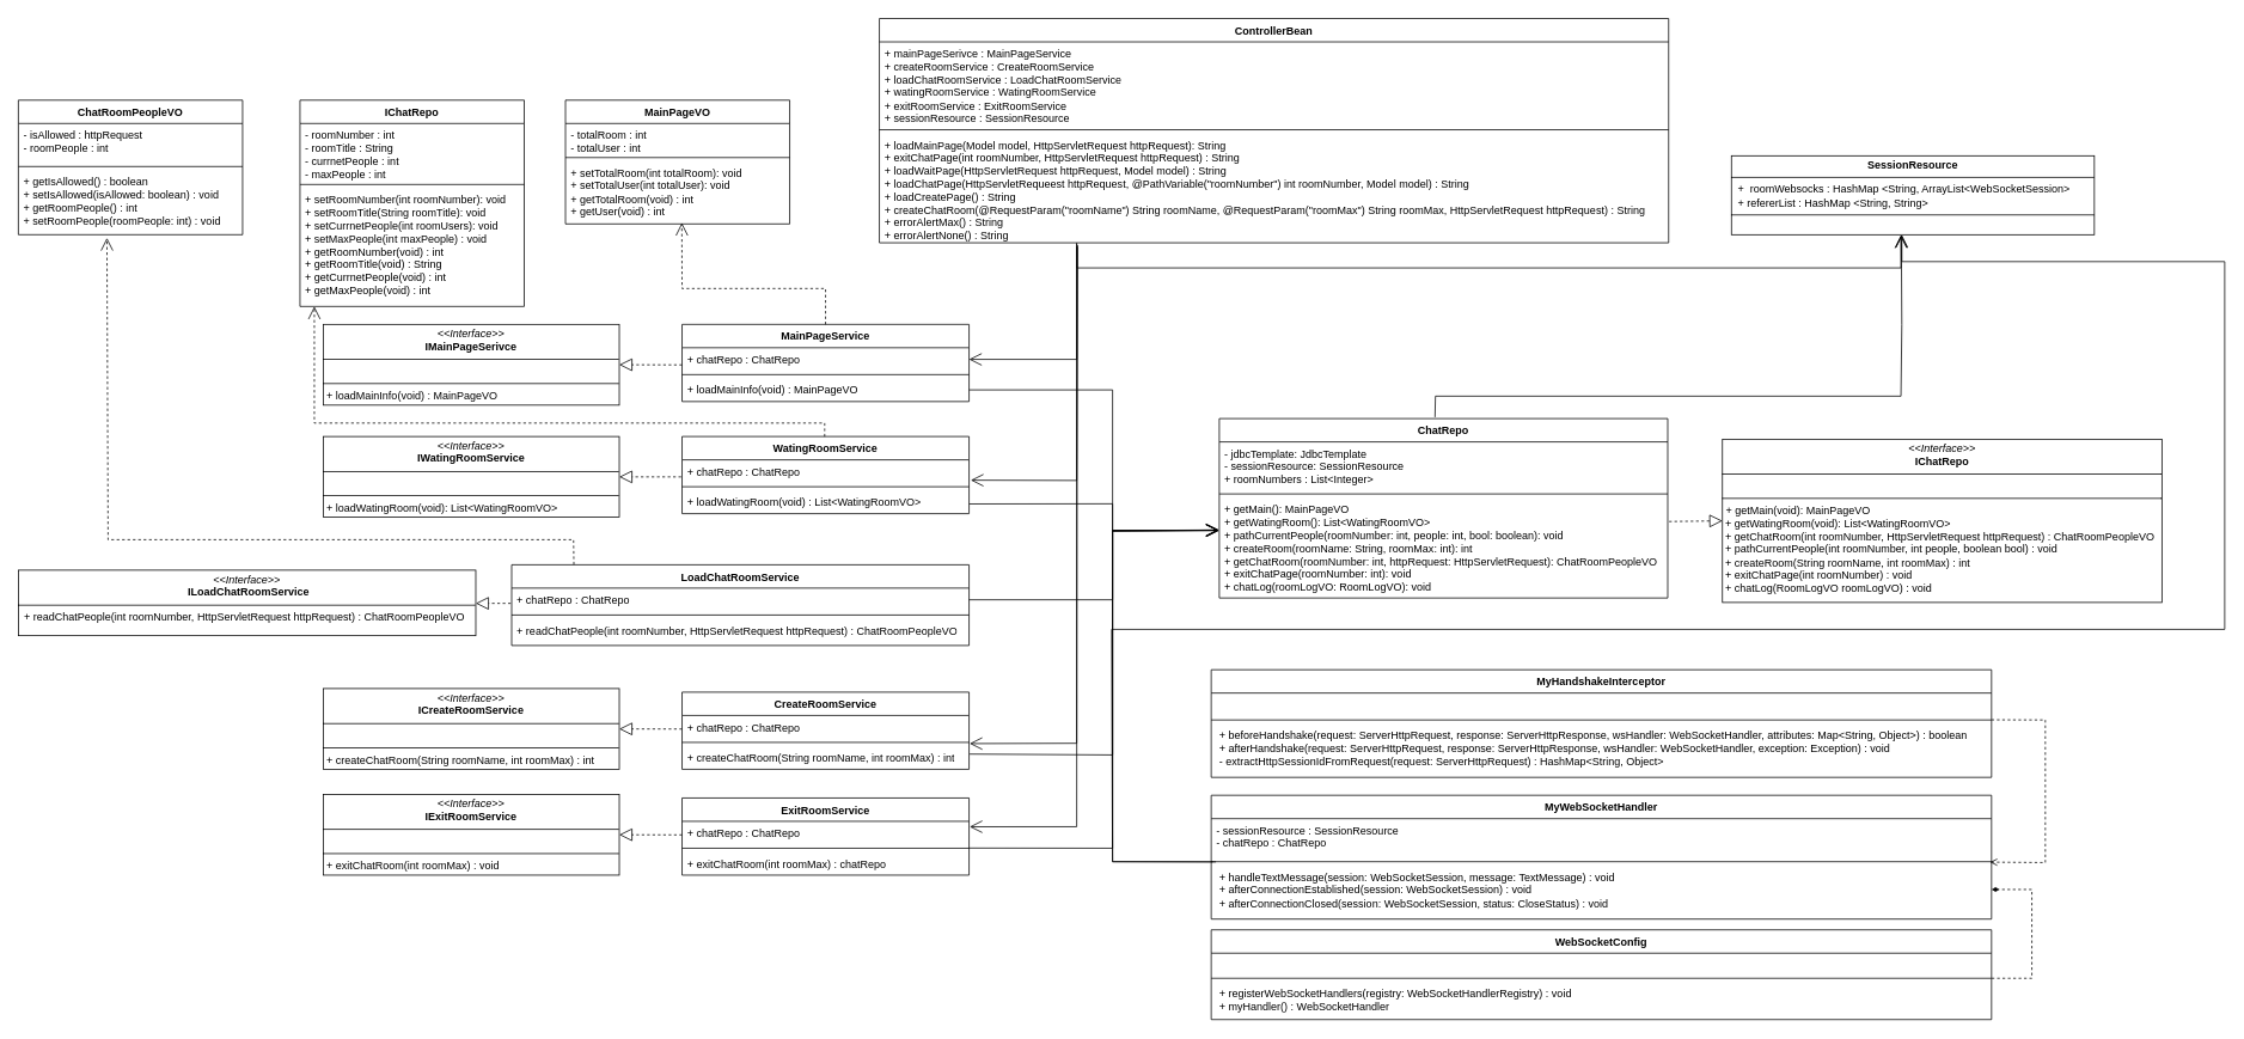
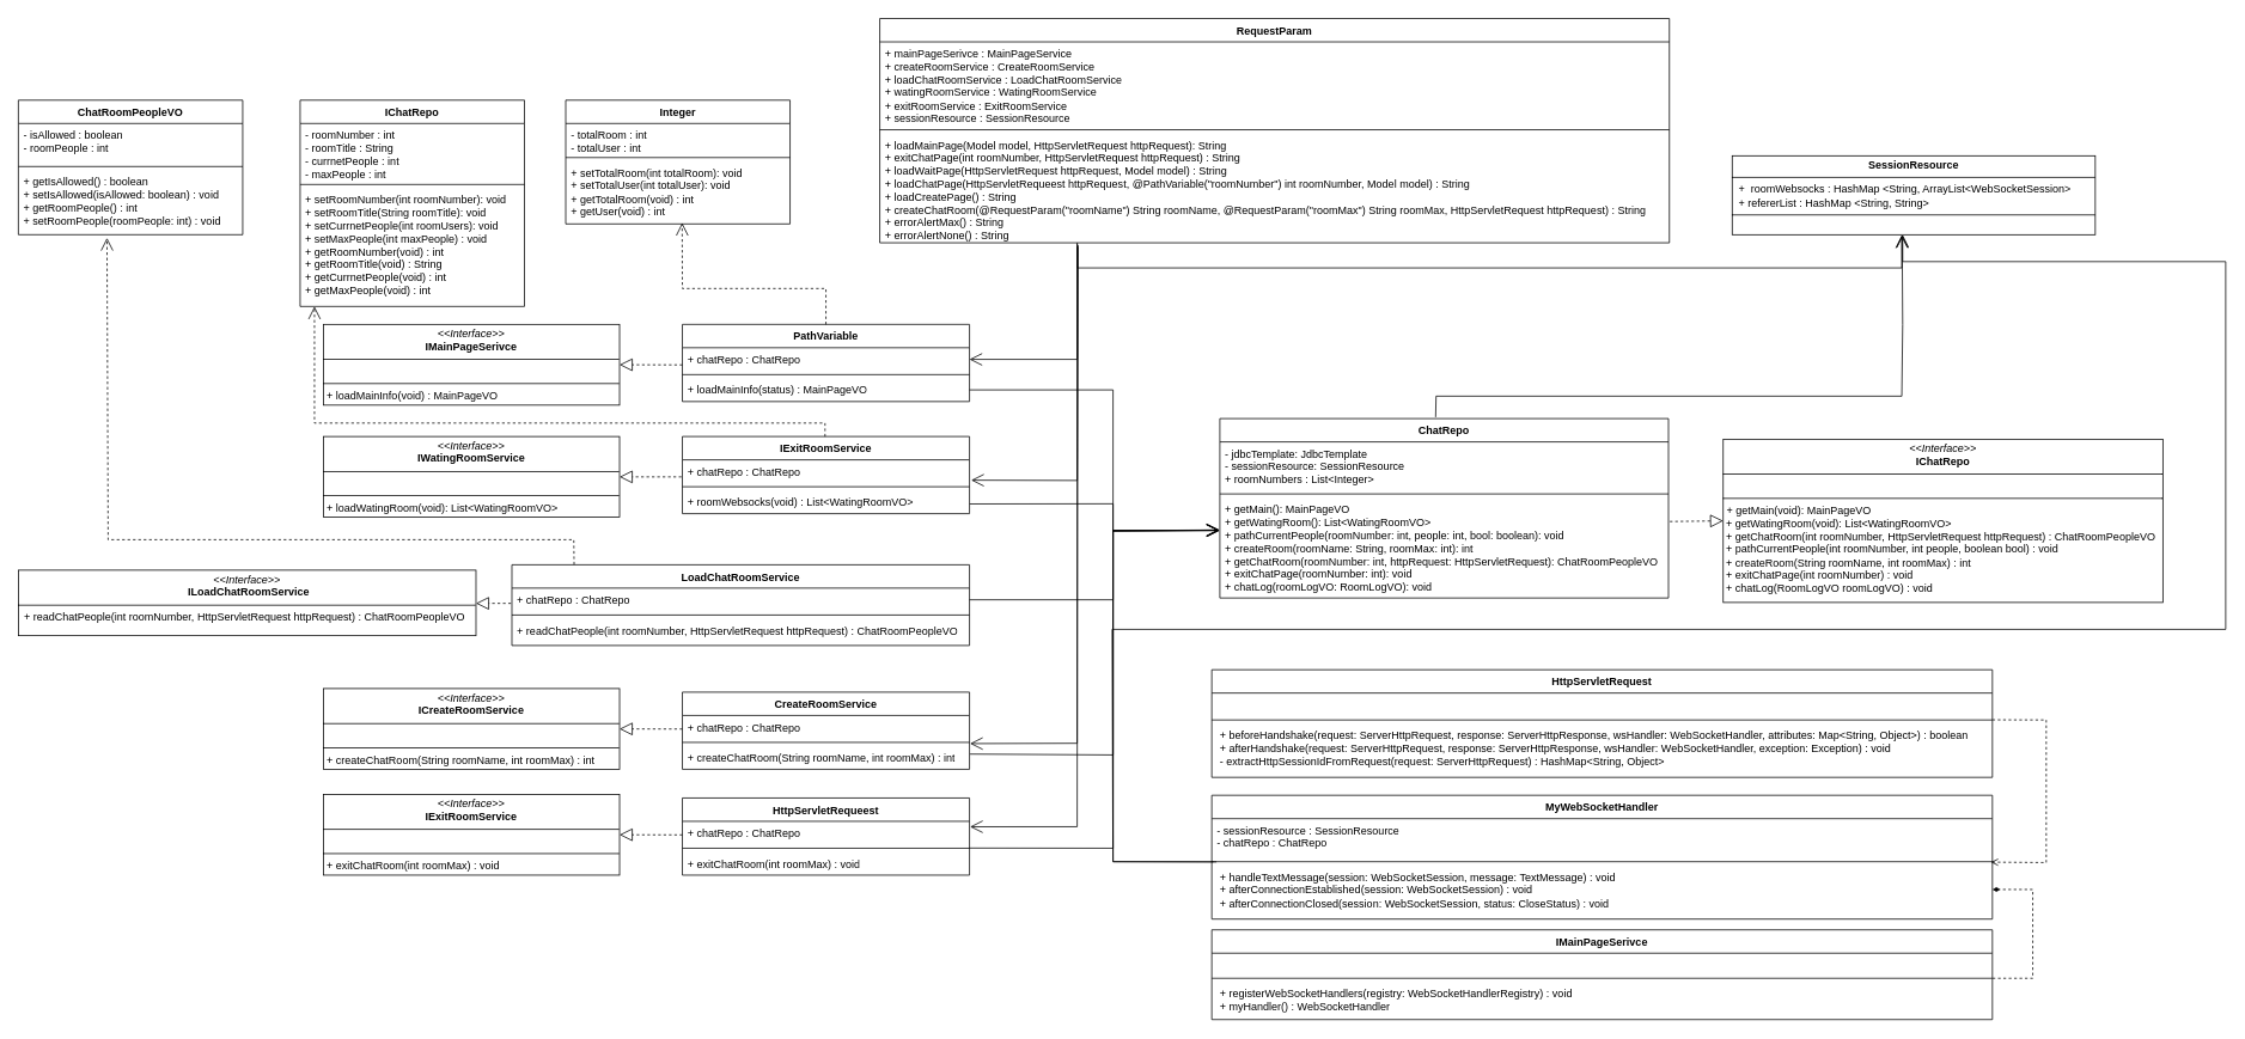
- <mxCell id="49" value="ControllerBean" style="swimlane;fontStyle=1;align=center;verticalAlign=top;childLayout=stackLayout;horizontal=1;startSize=26;horizontalStack=0;resizeParent=1;resizeParentMax=0;resizeLast=0;collapsible=1;marginBottom=0;whiteSpace=wrap;html=1;" parent="1" vertex="1"><mxGeometry x="980" y="20" width="880" height="250" as="geometry" /></mxCell>
+ <mxCell id="49" value="RequestParam" style="swimlane;fontStyle=1;align=center;verticalAlign=top;childLayout=stackLayout;horizontal=1;startSize=26;horizontalStack=0;resizeParent=1;resizeParentMax=0;resizeLast=0;collapsible=1;marginBottom=0;whiteSpace=wrap;html=1;" parent="1" vertex="1"><mxGeometry x="980" y="20" width="880" height="250" as="geometry" /></mxCell>
- <mxCell id="6" value="MainPageVO" style="swimlane;fontStyle=1;align=center;verticalAlign=top;childLayout=stackLayout;horizontal=1;startSize=26;horizontalStack=0;resizeParent=1;resizeParentMax=0;resizeLast=0;collapsible=1;marginBottom=0;whiteSpace=wrap;html=1;" parent="1" vertex="1"><mxGeometry x="630" y="111" width="250" height="138" as="geometry" /></mxCell>
+ <mxCell id="6" value="Integer" style="swimlane;fontStyle=1;align=center;verticalAlign=top;childLayout=stackLayout;horizontal=1;startSize=26;horizontalStack=0;resizeParent=1;resizeParentMax=0;resizeLast=0;collapsible=1;marginBottom=0;whiteSpace=wrap;html=1;" parent="1" vertex="1"><mxGeometry x="630" y="111" width="250" height="138" as="geometry" /></mxCell>
- <mxCell id="64" value="- isAllowed : httpRequest&lt;div&gt;- roomPeople : int&lt;/div&gt;&lt;div&gt;&lt;br&gt;&lt;/div&gt;" style="text;strokeColor=none;fillColor=none;align=left;verticalAlign=top;spacingLeft=4;spacingRight=4;overflow=hidden;rotatable=0;points=[[0,0.5],[1,0.5]];portConstraint=eastwest;whiteSpace=wrap;html=1;" parent="63" vertex="1"><mxGeometry y="26" width="250" height="44" as="geometry" /></mxCell>
+ <mxCell id="64" value="- isAllowed : boolean&lt;div&gt;- roomPeople : int&lt;/div&gt;&lt;div&gt;&lt;br&gt;&lt;/div&gt;" style="text;strokeColor=none;fillColor=none;align=left;verticalAlign=top;spacingLeft=4;spacingRight=4;overflow=hidden;rotatable=0;points=[[0,0.5],[1,0.5]];portConstraint=eastwest;whiteSpace=wrap;html=1;" parent="63" vertex="1"><mxGeometry y="26" width="250" height="44" as="geometry" /></mxCell>
- <mxCell id="2" value="MainPageService" style="swimlane;fontStyle=1;align=center;verticalAlign=top;childLayout=stackLayout;horizontal=1;startSize=26;horizontalStack=0;resizeParent=1;resizeParentMax=0;resizeLast=0;collapsible=1;marginBottom=0;whiteSpace=wrap;html=1;" parent="1" vertex="1"><mxGeometry x="760" y="361" width="320" height="86" as="geometry" /></mxCell>
+ <mxCell id="2" value="PathVariable" style="swimlane;fontStyle=1;align=center;verticalAlign=top;childLayout=stackLayout;horizontal=1;startSize=26;horizontalStack=0;resizeParent=1;resizeParentMax=0;resizeLast=0;collapsible=1;marginBottom=0;whiteSpace=wrap;html=1;" parent="1" vertex="1"><mxGeometry x="760" y="361" width="320" height="86" as="geometry" /></mxCell>
- <mxCell id="5" value="+ loadMainInfo(void) : MainPageVO" style="text;strokeColor=none;fillColor=none;align=left;verticalAlign=top;spacingLeft=4;spacingRight=4;overflow=hidden;rotatable=0;points=[[0,0.5],[1,0.5]];portConstraint=eastwest;whiteSpace=wrap;html=1;" parent="2" vertex="1"><mxGeometry y="60" width="320" height="26" as="geometry" /></mxCell>
+ <mxCell id="5" value="+ loadMainInfo(status) : MainPageVO" style="text;strokeColor=none;fillColor=none;align=left;verticalAlign=top;spacingLeft=4;spacingRight=4;overflow=hidden;rotatable=0;points=[[0,0.5],[1,0.5]];portConstraint=eastwest;whiteSpace=wrap;html=1;" parent="2" vertex="1"><mxGeometry y="60" width="320" height="26" as="geometry" /></mxCell>
- <mxCell id="12" value="WatingRoomService" style="swimlane;fontStyle=1;align=center;verticalAlign=top;childLayout=stackLayout;horizontal=1;startSize=26;horizontalStack=0;resizeParent=1;resizeParentMax=0;resizeLast=0;collapsible=1;marginBottom=0;whiteSpace=wrap;html=1;" parent="1" vertex="1"><mxGeometry x="760" y="486" width="320" height="86" as="geometry" /></mxCell>
+ <mxCell id="12" value="IExitRoomService" style="swimlane;fontStyle=1;align=center;verticalAlign=top;childLayout=stackLayout;horizontal=1;startSize=26;horizontalStack=0;resizeParent=1;resizeParentMax=0;resizeLast=0;collapsible=1;marginBottom=0;whiteSpace=wrap;html=1;" parent="1" vertex="1"><mxGeometry x="760" y="486" width="320" height="86" as="geometry" /></mxCell>
- <mxCell id="15" value="+ loadWatingRoom(void) : List&amp;lt;WatingRoomVO&amp;gt;" style="text;strokeColor=none;fillColor=none;align=left;verticalAlign=top;spacingLeft=4;spacingRight=4;overflow=hidden;rotatable=0;points=[[0,0.5],[1,0.5]];portConstraint=eastwest;whiteSpace=wrap;html=1;" parent="12" vertex="1"><mxGeometry y="60" width="320" height="26" as="geometry" /></mxCell>
+ <mxCell id="15" value="+ roomWebsocks(void) : List&amp;lt;WatingRoomVO&amp;gt;" style="text;strokeColor=none;fillColor=none;align=left;verticalAlign=top;spacingLeft=4;spacingRight=4;overflow=hidden;rotatable=0;points=[[0,0.5],[1,0.5]];portConstraint=eastwest;whiteSpace=wrap;html=1;" parent="12" vertex="1"><mxGeometry y="60" width="320" height="26" as="geometry" /></mxCell>
- <mxCell id="69" value="MyHandshakeInterceptor" style="swimlane;fontStyle=1;align=center;verticalAlign=top;childLayout=stackLayout;horizontal=1;startSize=26;horizontalStack=0;resizeParent=1;resizeParentMax=0;resizeLast=0;collapsible=1;marginBottom=0;whiteSpace=wrap;html=1;" parent="1" vertex="1"><mxGeometry x="1350" y="746" width="870" height="120" as="geometry" /></mxCell>
+ <mxCell id="69" value="HttpServletRequest" style="swimlane;fontStyle=1;align=center;verticalAlign=top;childLayout=stackLayout;horizontal=1;startSize=26;horizontalStack=0;resizeParent=1;resizeParentMax=0;resizeLast=0;collapsible=1;marginBottom=0;whiteSpace=wrap;html=1;" parent="1" vertex="1"><mxGeometry x="1350" y="746" width="870" height="120" as="geometry" /></mxCell>
- <mxCell id="53" value="ExitRoomService" style="swimlane;fontStyle=1;align=center;verticalAlign=top;childLayout=stackLayout;horizontal=1;startSize=26;horizontalStack=0;resizeParent=1;resizeParentMax=0;resizeLast=0;collapsible=1;marginBottom=0;whiteSpace=wrap;html=1;" parent="1" vertex="1"><mxGeometry x="760" y="889" width="320" height="86" as="geometry" /></mxCell>
+ <mxCell id="53" value="HttpServletRequeest" style="swimlane;fontStyle=1;align=center;verticalAlign=top;childLayout=stackLayout;horizontal=1;startSize=26;horizontalStack=0;resizeParent=1;resizeParentMax=0;resizeLast=0;collapsible=1;marginBottom=0;whiteSpace=wrap;html=1;" parent="1" vertex="1"><mxGeometry x="760" y="889" width="320" height="86" as="geometry" /></mxCell>
- <mxCell id="56" value="&lt;div style=&quot;text-align: center;&quot;&gt;&lt;span style=&quot;background-color: initial;&quot;&gt;+ exitChatRoom(int roomMax)&amp;nbsp;&lt;/span&gt;&lt;span style=&quot;background-color: initial;&quot;&gt;: chatRepo&lt;/span&gt;&lt;/div&gt;" style="text;strokeColor=none;fillColor=none;align=left;verticalAlign=top;spacingLeft=4;spacingRight=4;overflow=hidden;rotatable=0;points=[[0,0.5],[1,0.5]];portConstraint=eastwest;whiteSpace=wrap;html=1;" parent="53" vertex="1"><mxGeometry y="60" width="320" height="26" as="geometry" /></mxCell>
+ <mxCell id="56" value="&lt;div style=&quot;text-align: center;&quot;&gt;&lt;span style=&quot;background-color: initial;&quot;&gt;+ exitChatRoom(int roomMax)&amp;nbsp;&lt;/span&gt;&lt;span style=&quot;background-color: initial;&quot;&gt;: void&lt;/span&gt;&lt;/div&gt;" style="text;strokeColor=none;fillColor=none;align=left;verticalAlign=top;spacingLeft=4;spacingRight=4;overflow=hidden;rotatable=0;points=[[0,0.5],[1,0.5]];portConstraint=eastwest;whiteSpace=wrap;html=1;" parent="53" vertex="1"><mxGeometry y="60" width="320" height="26" as="geometry" /></mxCell>
- <mxCell id="77" value="WebSocketConfig" style="swimlane;fontStyle=1;align=center;verticalAlign=top;childLayout=stackLayout;horizontal=1;startSize=26;horizontalStack=0;resizeParent=1;resizeParentMax=0;resizeLast=0;collapsible=1;marginBottom=0;whiteSpace=wrap;html=1;" parent="1" vertex="1"><mxGeometry x="1350" y="1036" width="870" height="100" as="geometry" /></mxCell>
+ <mxCell id="77" value="IMainPageSerivce" style="swimlane;fontStyle=1;align=center;verticalAlign=top;childLayout=stackLayout;horizontal=1;startSize=26;horizontalStack=0;resizeParent=1;resizeParentMax=0;resizeLast=0;collapsible=1;marginBottom=0;whiteSpace=wrap;html=1;" parent="1" vertex="1"><mxGeometry x="1350" y="1036" width="870" height="100" as="geometry" /></mxCell>
